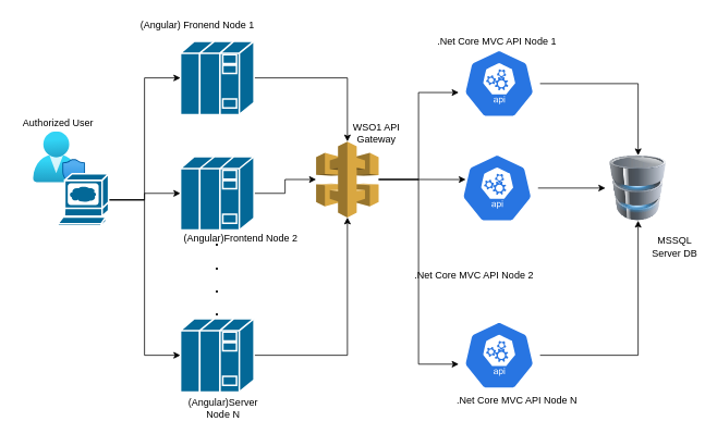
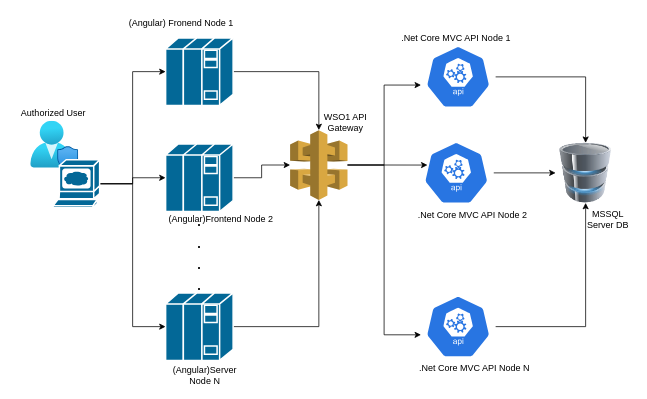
- <mxCell id="32" value="MSSQL Server DB" style="text;html=1;strokeColor=none;fillColor=none;align=center;verticalAlign=middle;whiteSpace=wrap;rounded=0;" parent="1" vertex="1"><mxGeometry x="795" y="292" width="60" height="20" as="geometry" /></mxCell>
+ <mxCell id="32" value="MSSQL Server DB" style="text;html=1;strokeColor=none;fillColor=none;align=center;verticalAlign=middle;whiteSpace=wrap;rounded=0;" parent="1" vertex="1"><mxGeometry x="780" y="282" width="60" height="20" as="geometry" /></mxCell>
- <mxCell id="30" value=".Net Core MVC API Node 2" style="text;html=1;strokeColor=none;fillColor=none;align=center;verticalAlign=middle;whiteSpace=wrap;rounded=0;" parent="1" vertex="1"><mxGeometry x="497.5" y="326.5" width="162.5" height="20" as="geometry" /></mxCell>
+ <mxCell id="30" value=".Net Core MVC API Node 2" style="text;html=1;strokeColor=none;fillColor=none;align=center;verticalAlign=middle;whiteSpace=wrap;rounded=0;" parent="1" vertex="1"><mxGeometry x="547.5" y="276.5" width="162.5" height="20" as="geometry" /></mxCell>
